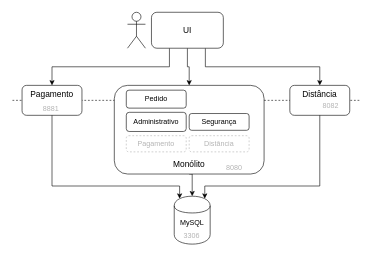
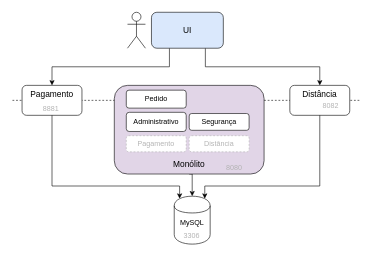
- <mxCell id="28" value="UI" style="rounded=1;whiteSpace=wrap;html=1;fontSize=14;" parent="27" vertex="1"><mxGeometry x="40" width="120" height="60" as="geometry" /></mxCell>
+ <mxCell id="28" value="UI" style="rounded=1;whiteSpace=wrap;html=1;fontSize=14;fillColor=#dae8fc;" parent="27" vertex="1"><mxGeometry x="40" width="120" height="60" as="geometry" /></mxCell>
- <mxCell id="12" style="edgeStyle=orthogonalEdgeStyle;rounded=0;orthogonalLoop=1;jettySize=auto;html=1;exitX=0.5;exitY=1;exitDx=0;exitDy=0;entryX=0.5;entryY=0;entryDx=0;entryDy=0;" edge="1" parent="1" source="28" target="4"><mxGeometry relative="1" as="geometry" /></mxCell>
- <mxCell id="4" value="&lt;font style=&quot;font-size: 14px&quot;&gt;Monólito&lt;/font&gt;" style="rounded=1;whiteSpace=wrap;html=1;verticalAlign=bottom;spacingBottom=6;" parent="1" vertex="1"><mxGeometry x="190" y="142" width="250" height="148" as="geometry" /></mxCell>
+ <mxCell id="4" value="&lt;font style=&quot;font-size: 14px&quot;&gt;Monólito&lt;/font&gt;" style="rounded=1;whiteSpace=wrap;html=1;verticalAlign=bottom;spacingBottom=6;fillColor=#e1d5e7;" parent="1" vertex="1"><mxGeometry x="190" y="142" width="250" height="148" as="geometry" /></mxCell>
